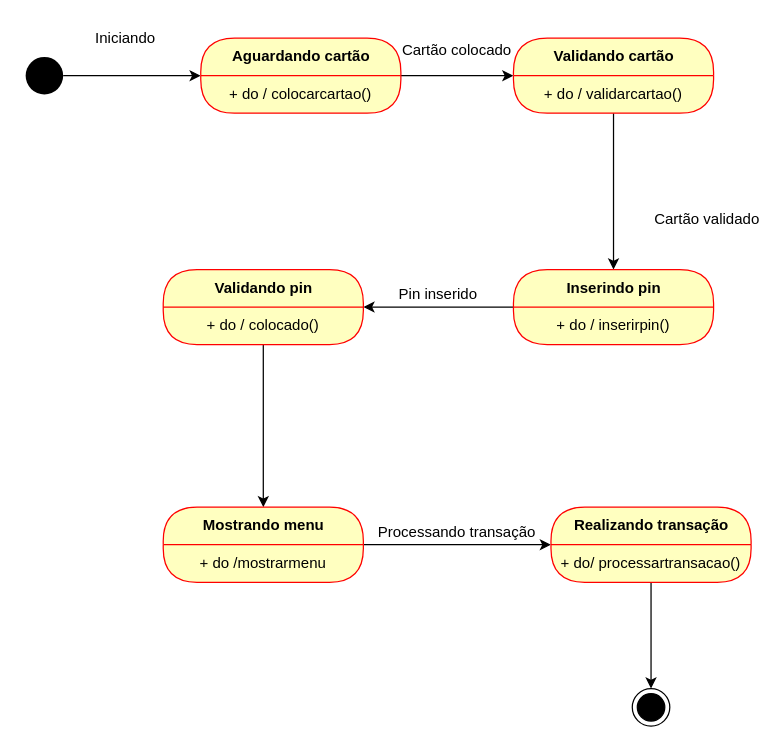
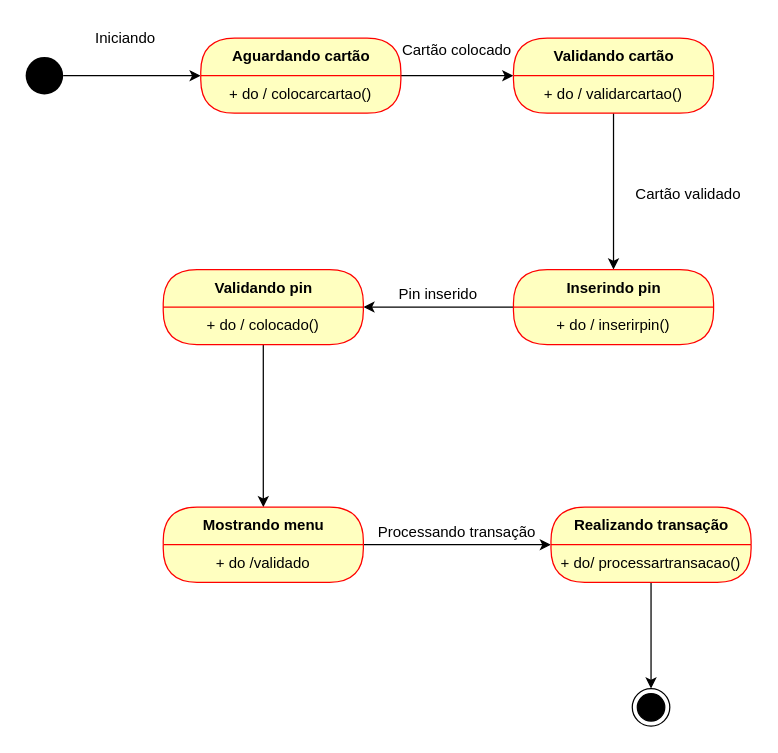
- <mxCell id="14" value="Cartão validado" style="text;html=1;strokeColor=none;fillColor=none;align=center;verticalAlign=middle;whiteSpace=wrap;rounded=0;" vertex="1" parent="1"><mxGeometry x="515" y="165" width="100" height="20" as="geometry" /></mxCell>
+ <mxCell id="14" value="Cartão validado" style="text;html=1;strokeColor=none;fillColor=none;align=center;verticalAlign=middle;whiteSpace=wrap;rounded=0;" vertex="1" parent="1"><mxGeometry x="500" y="145" width="100" height="20" as="geometry" /></mxCell>
- <mxCell id="26" value="+ do /mostrarmenu" style="text;html=1;strokeColor=none;fillColor=none;align=center;verticalAlign=middle;spacingLeft=4;spacingRight=4;whiteSpace=wrap;overflow=hidden;rotatable=0;fontColor=#000000;" vertex="1" parent="25"><mxGeometry y="30" width="160" height="30" as="geometry" /></mxCell>
+ <mxCell id="26" value="+ do /validado" style="text;html=1;strokeColor=none;fillColor=none;align=center;verticalAlign=middle;spacingLeft=4;spacingRight=4;whiteSpace=wrap;overflow=hidden;rotatable=0;fontColor=#000000;" vertex="1" parent="25"><mxGeometry y="30" width="160" height="30" as="geometry" /></mxCell>
